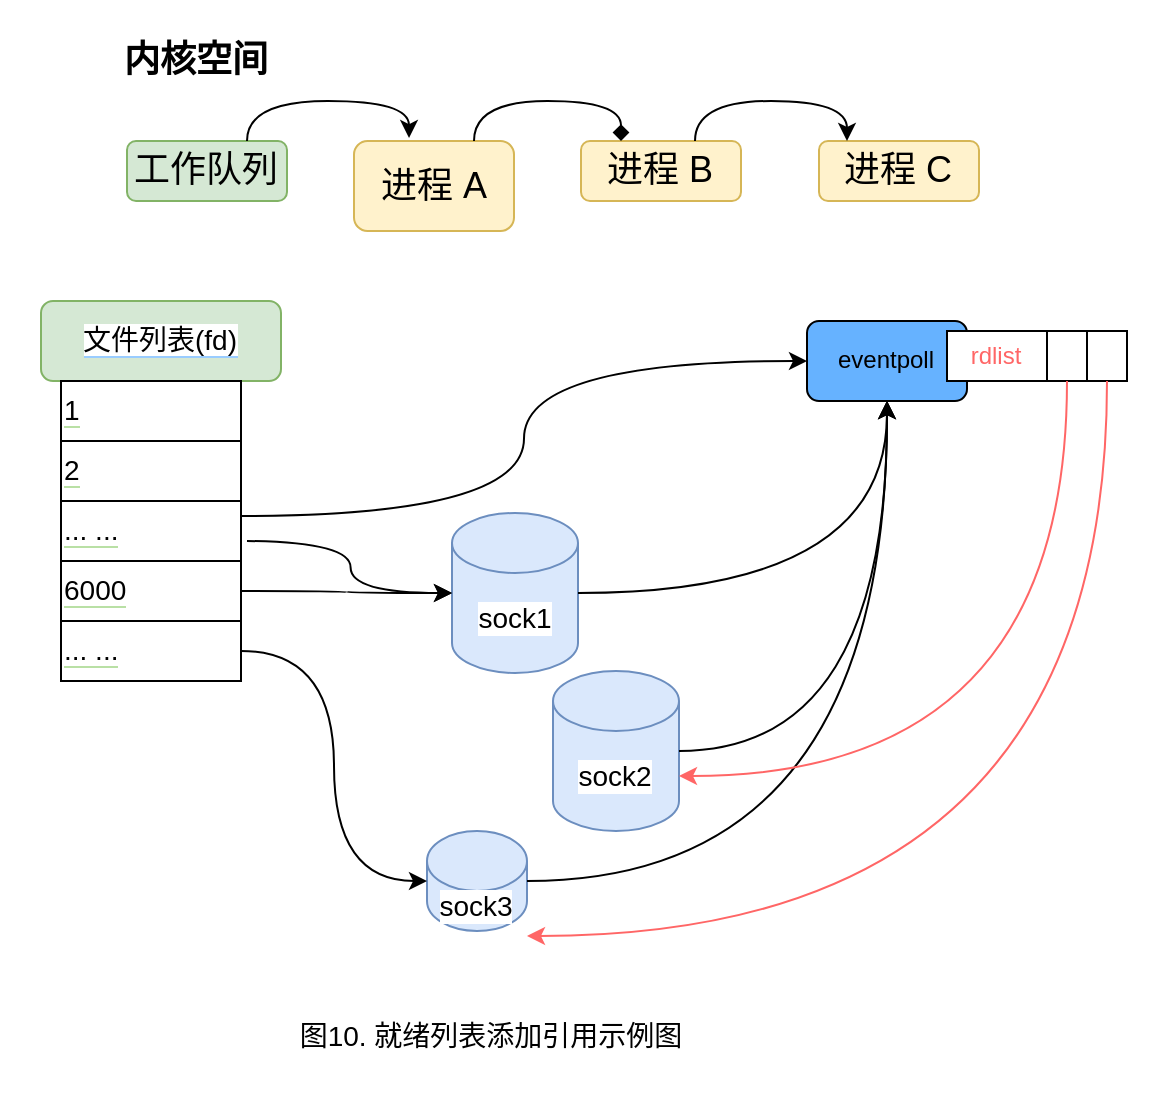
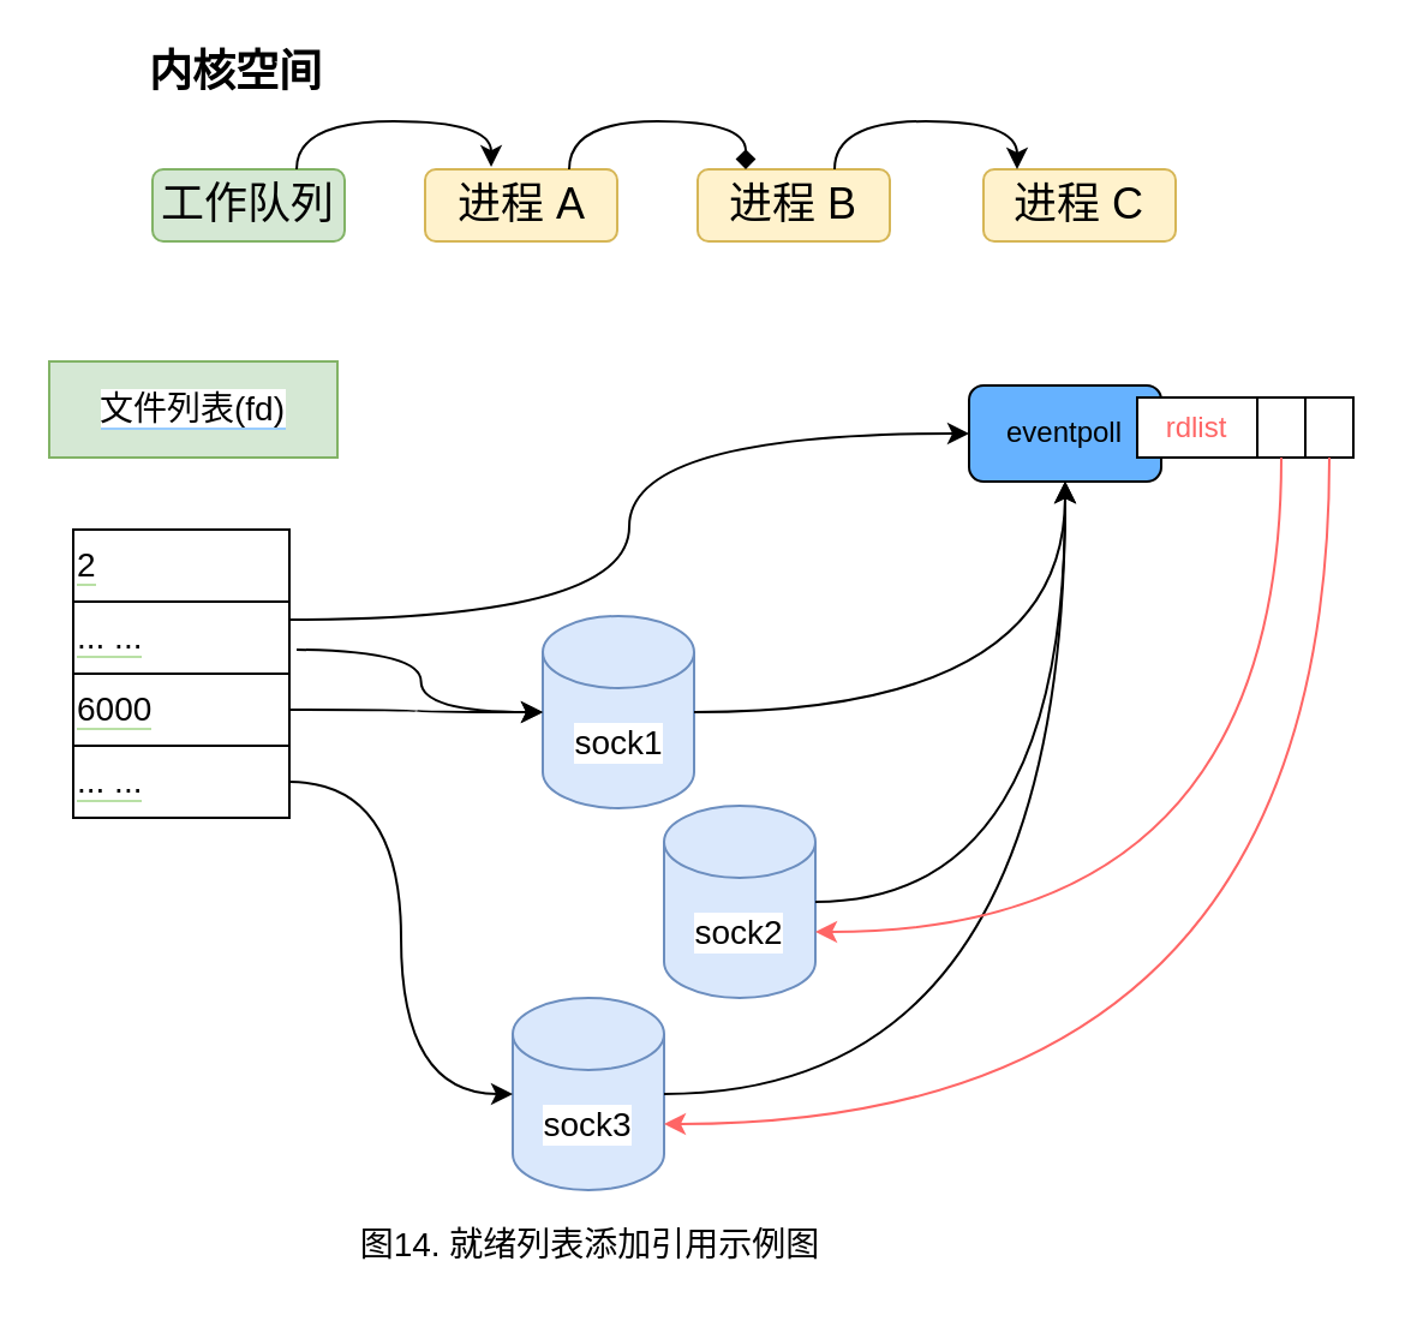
- <mxCell id="20" value="进程 A" style="rounded=1;whiteSpace=wrap;html=1;fontSize=18;fillColor=#fff2cc;strokeColor=#d6b656;" parent="1" vertex="1"><mxGeometry x="176.5" y="70" width="80" height="45" as="geometry" /></mxCell>
+ <mxCell id="20" value="进程 A" style="rounded=1;whiteSpace=wrap;html=1;fontSize=18;fillColor=#fff2cc;strokeColor=#d6b656;" parent="1" vertex="1"><mxGeometry x="176.5" y="70" width="80" height="30" as="geometry" /></mxCell>
- <mxCell id="8" value="&lt;span style=&quot;background-color: rgb(255, 255, 255);&quot;&gt;文件列表(fd)&lt;/span&gt;" style="whiteSpace=wrap;html=1;labelBackgroundColor=#99CCFF;fontSize=14;fillColor=#d5e8d4;strokeColor=#82b366;rounded=1;" parent="1" vertex="1"><mxGeometry x="20" y="150" width="120" height="40" as="geometry" /></mxCell>
+ <mxCell id="8" value="&lt;span style=&quot;background-color: rgb(255, 255, 255);&quot;&gt;文件列表(fd)&lt;/span&gt;" style="rounded=0;whiteSpace=wrap;html=1;labelBackgroundColor=#99CCFF;fontSize=14;fillColor=#d5e8d4;strokeColor=#82b366;" parent="1" vertex="1"><mxGeometry x="20" y="150" width="120" height="40" as="geometry" /></mxCell>
- <mxCell id="9" value="&lt;span style=&quot;background-color: rgb(255, 255, 255);&quot;&gt;1&lt;/span&gt;" style="rounded=0;whiteSpace=wrap;html=1;labelBackgroundColor=#B9E0A5;fontSize=14;align=left;" parent="1" vertex="1"><mxGeometry x="30" y="190" width="90" height="30" as="geometry" /></mxCell>
- <mxCell id="17" value="sock3" style="shape=cylinder3;whiteSpace=wrap;html=1;boundedLbl=1;backgroundOutline=1;size=15;labelBackgroundColor=#FFFFFF;fontSize=14;fillColor=#dae8fc;strokeColor=#6c8ebf;" parent="1" vertex="1"><mxGeometry x="213" y="415" width="50" height="50" as="geometry" /></mxCell>
+ <mxCell id="17" value="sock3" style="shape=cylinder3;whiteSpace=wrap;html=1;boundedLbl=1;backgroundOutline=1;size=15;labelBackgroundColor=#FFFFFF;fontSize=14;fillColor=#dae8fc;strokeColor=#6c8ebf;" parent="1" vertex="1"><mxGeometry x="213" y="415" width="63" height="80" as="geometry" /></mxCell>
- <mxCell id="7" value="图10. 就绪列表添加引用示例图" style="text;html=1;align=center;verticalAlign=middle;resizable=0;points=[];autosize=1;strokeColor=none;fillColor=none;fontSize=14;" parent="1" vertex="1"><mxGeometry x="139.5" y="503" width="210" height="30" as="geometry" /></mxCell>
+ <mxCell id="7" value="图14. 就绪列表添加引用示例图" style="text;html=1;align=center;verticalAlign=middle;resizable=0;points=[];autosize=1;strokeColor=none;fillColor=none;fontSize=14;" parent="1" vertex="1"><mxGeometry x="139.5" y="503" width="210" height="30" as="geometry" /></mxCell>
